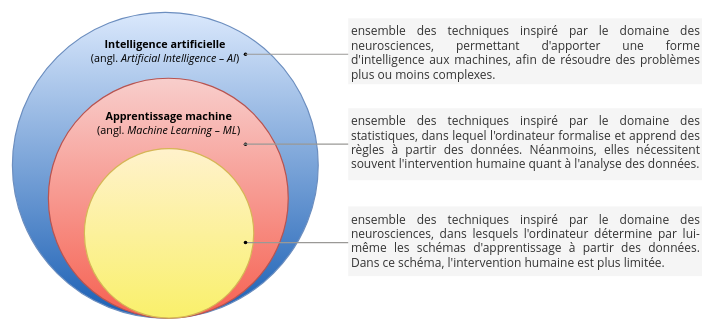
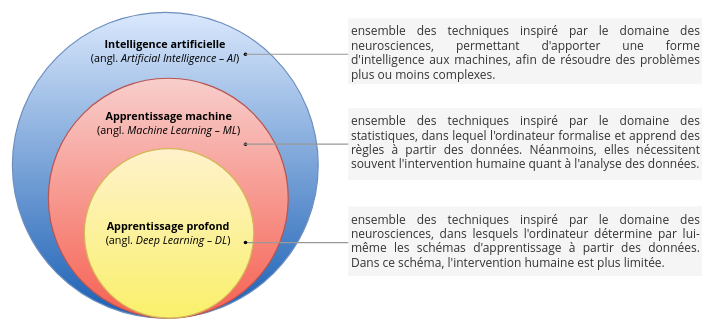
+ <mxCell id="5" value="&lt;font face=&quot;Open Sans&quot; style=&quot;font-size: 18px;&quot;&gt;&lt;b style=&quot;font-size: 18px;&quot;&gt;Apprentissage profond&lt;/b&gt; (angl. &lt;i style=&quot;font-size: 18px;&quot;&gt;Deep Learning – DL&lt;/i&gt;)&lt;br style=&quot;font-size: 18px;&quot;&gt;&lt;/font&gt;" style="text;html=1;strokeColor=none;fillColor=none;align=center;verticalAlign=middle;whiteSpace=wrap;rounded=0;fontSize=18;" parent="1" vertex="1"><mxGeometry x="161.25" y="373.75" width="237.5" height="30" as="geometry" /></mxCell>
